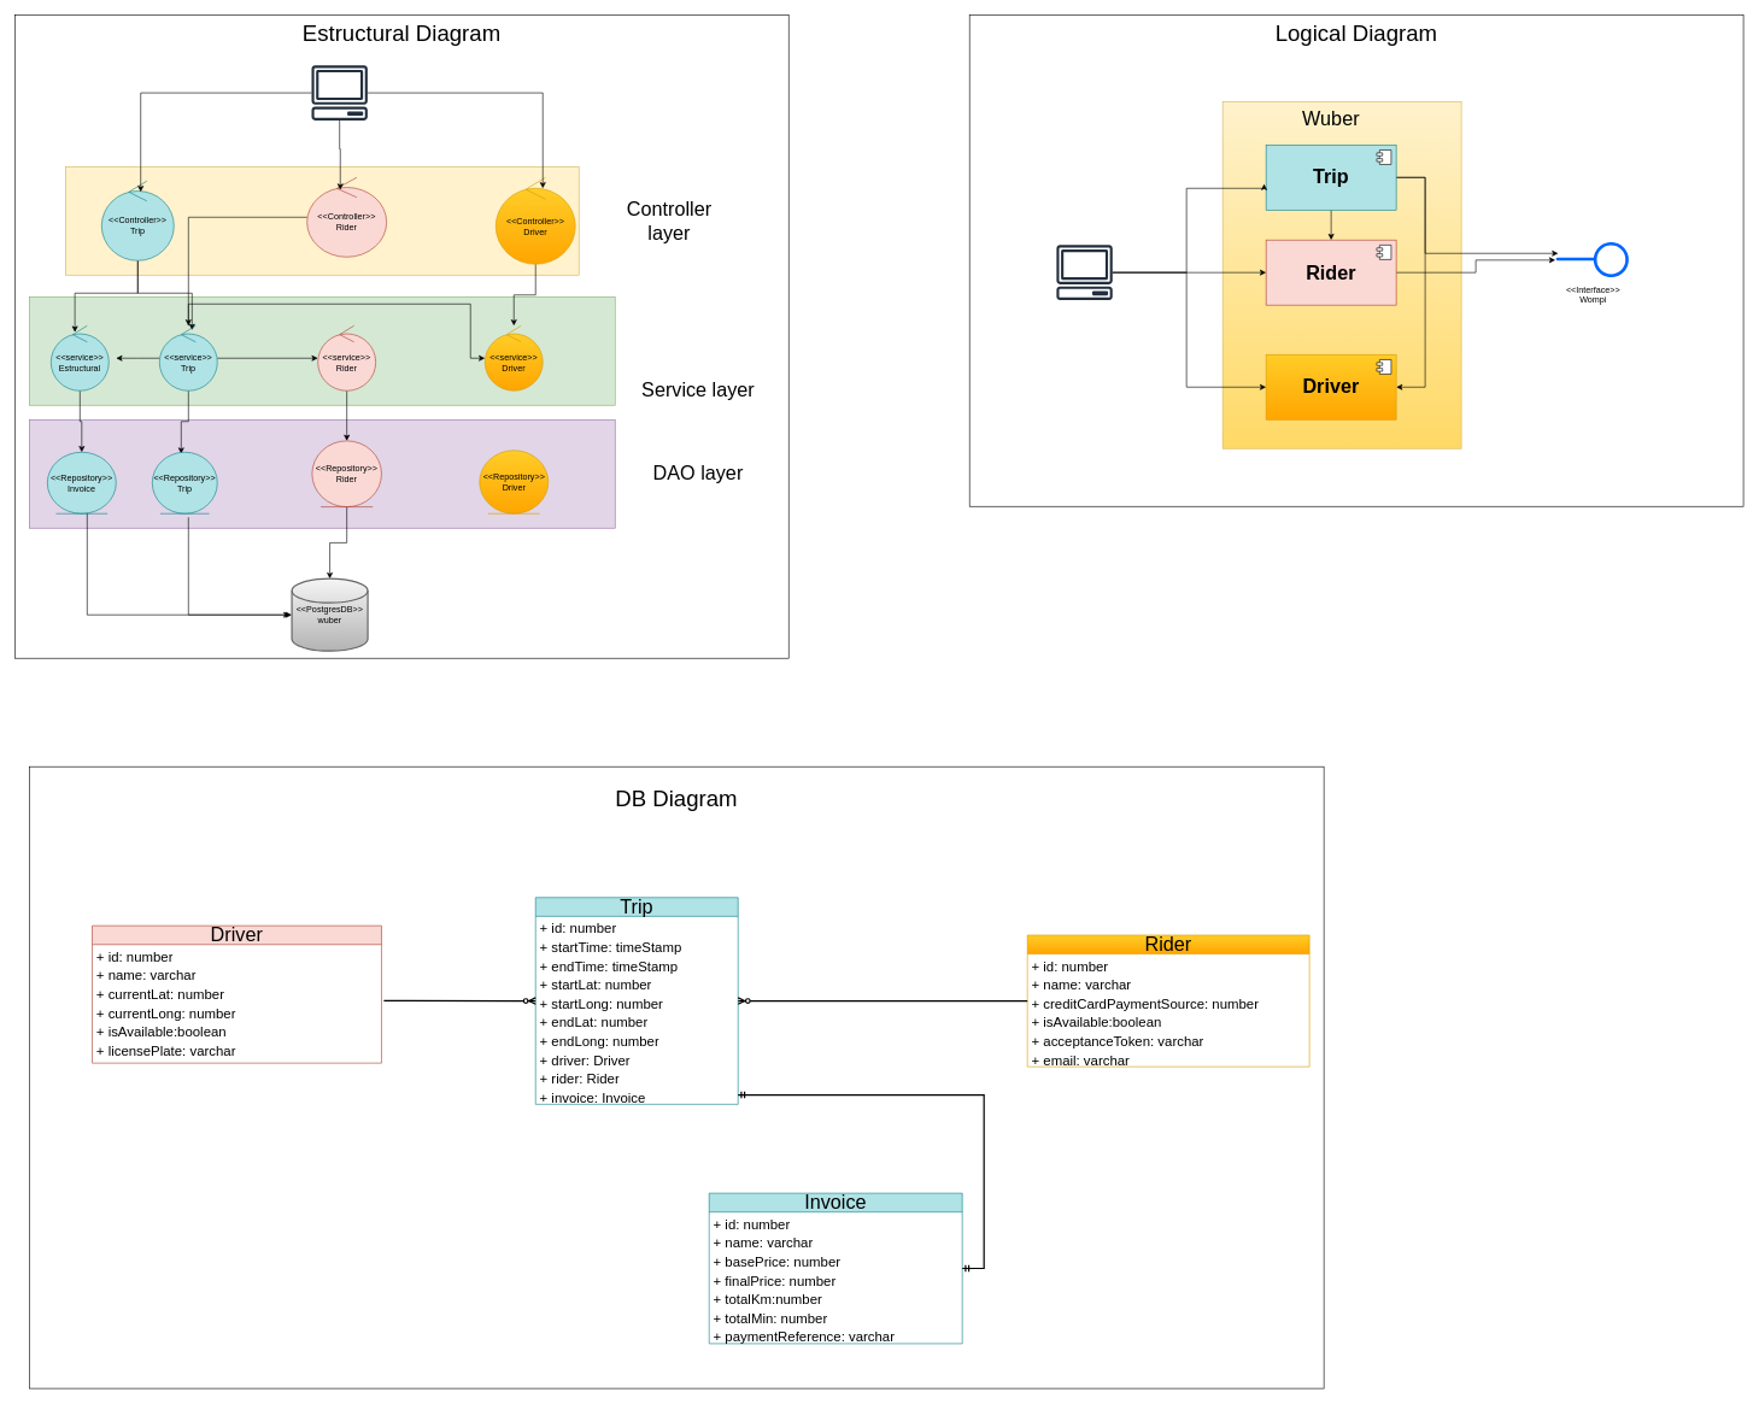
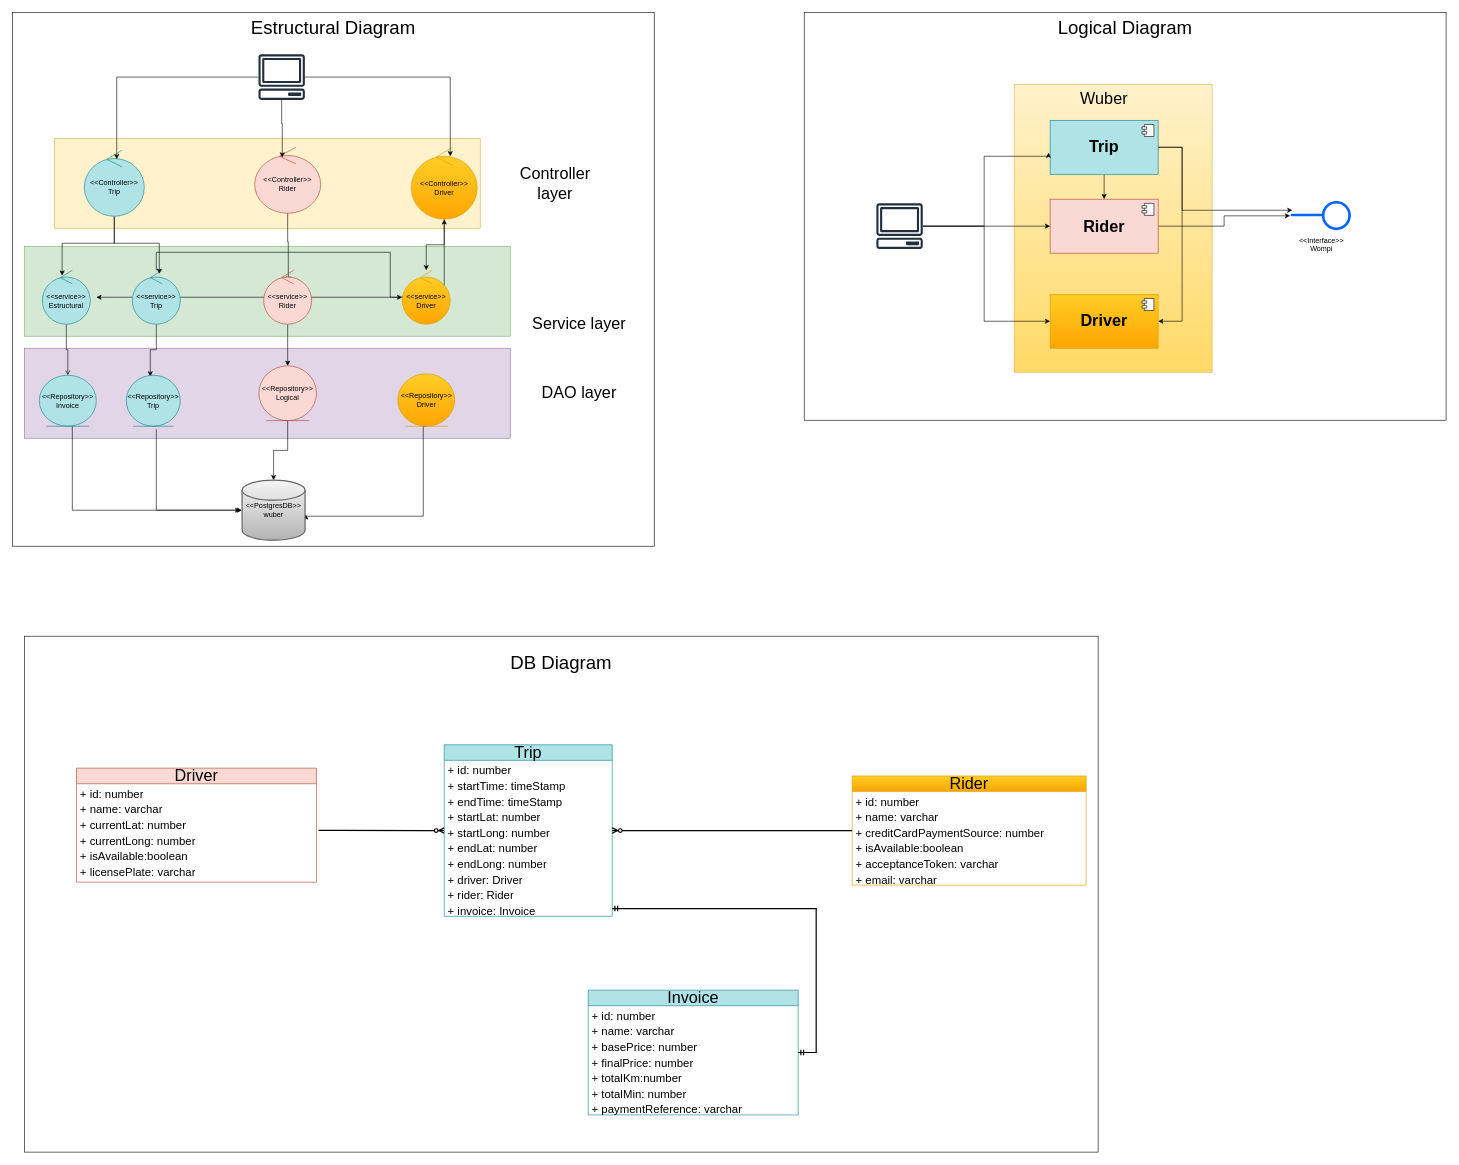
- <mxCell id="11" style="edgeStyle=orthogonalEdgeStyle;rounded=0;orthogonalLoop=1;jettySize=auto;html=1;" edge="1" parent="1" source="12" target="19"><mxGeometry relative="1" as="geometry" /></mxCell>
+ <mxCell id="11" style="edgeStyle=orthogonalEdgeStyle;rounded=0;orthogonalLoop=1;jettySize=auto;html=1;entryX=0.513;entryY=0.211;entryDx=0;entryDy=0;entryPerimeter=0;" edge="1" parent="1" source="12" target="23"><mxGeometry relative="1" as="geometry" /></mxCell>
- <mxCell id="16" style="edgeStyle=orthogonalEdgeStyle;rounded=0;orthogonalLoop=1;jettySize=auto;html=1;" edge="1" parent="1" source="19" target="23"><mxGeometry relative="1" as="geometry" /></mxCell>
+ <mxCell id="16" style="edgeStyle=orthogonalEdgeStyle;rounded=0;orthogonalLoop=1;jettySize=auto;html=1;" edge="1" parent="1" source="19" target="14"><mxGeometry relative="1" as="geometry" /></mxCell>
- <mxCell id="20" style="edgeStyle=orthogonalEdgeStyle;rounded=0;orthogonalLoop=1;jettySize=auto;html=1;entryX=0.5;entryY=0;entryDx=0;entryDy=0;" edge="1" parent="1" source="21" target="37"><mxGeometry relative="1" as="geometry"><mxPoint x="110" y="623" as="targetPoint" /></mxGeometry></mxCell>
+ <mxCell id="20" style="edgeStyle=orthogonalEdgeStyle;rounded=0;orthogonalLoop=1;jettySize=auto;html=1;entryX=0.5;entryY=0;entryDx=0;entryDy=0;endArrow=open;" edge="1" parent="1" source="21" target="37"><mxGeometry relative="1" as="geometry"><mxPoint x="110" y="623" as="targetPoint" /></mxGeometry></mxCell>
- <mxCell id="39" value="&lt;div&gt;&lt;div&gt;&amp;lt;&amp;lt;Repository&amp;gt;&amp;gt;&lt;/div&gt;Rider&lt;/div&gt;" style="ellipse;shape=umlEntity;whiteSpace=wrap;html=1;fillColor=#fad9d5;strokeColor=#ae4132;" vertex="1" parent="1"><mxGeometry x="431" y="609.38" width="96" height="91.25" as="geometry" /></mxCell>
+ <mxCell id="39" value="&lt;div&gt;&lt;div&gt;&amp;lt;&amp;lt;Repository&amp;gt;&amp;gt;&lt;/div&gt;Logical&lt;/div&gt;" style="ellipse;shape=umlEntity;whiteSpace=wrap;html=1;fillColor=#fad9d5;strokeColor=#ae4132;" vertex="1" parent="1"><mxGeometry x="431" y="609.38" width="96" height="91.25" as="geometry" /></mxCell>
+ <mxCell id="28" style="edgeStyle=orthogonalEdgeStyle;rounded=0;orthogonalLoop=1;jettySize=auto;html=1;entryX=1.01;entryY=0.57;entryDx=0;entryDy=0;entryPerimeter=0;exitX=0.5;exitY=1;exitDx=0;exitDy=0;" edge="1" parent="1" source="40" target="33"><mxGeometry relative="1" as="geometry"><mxPoint x="705" y="710" as="sourcePoint" /><Array as="points"><mxPoint x="705" y="710" /><mxPoint x="705" y="860" /><mxPoint x="509" y="860" /></Array></mxGeometry></mxCell>
